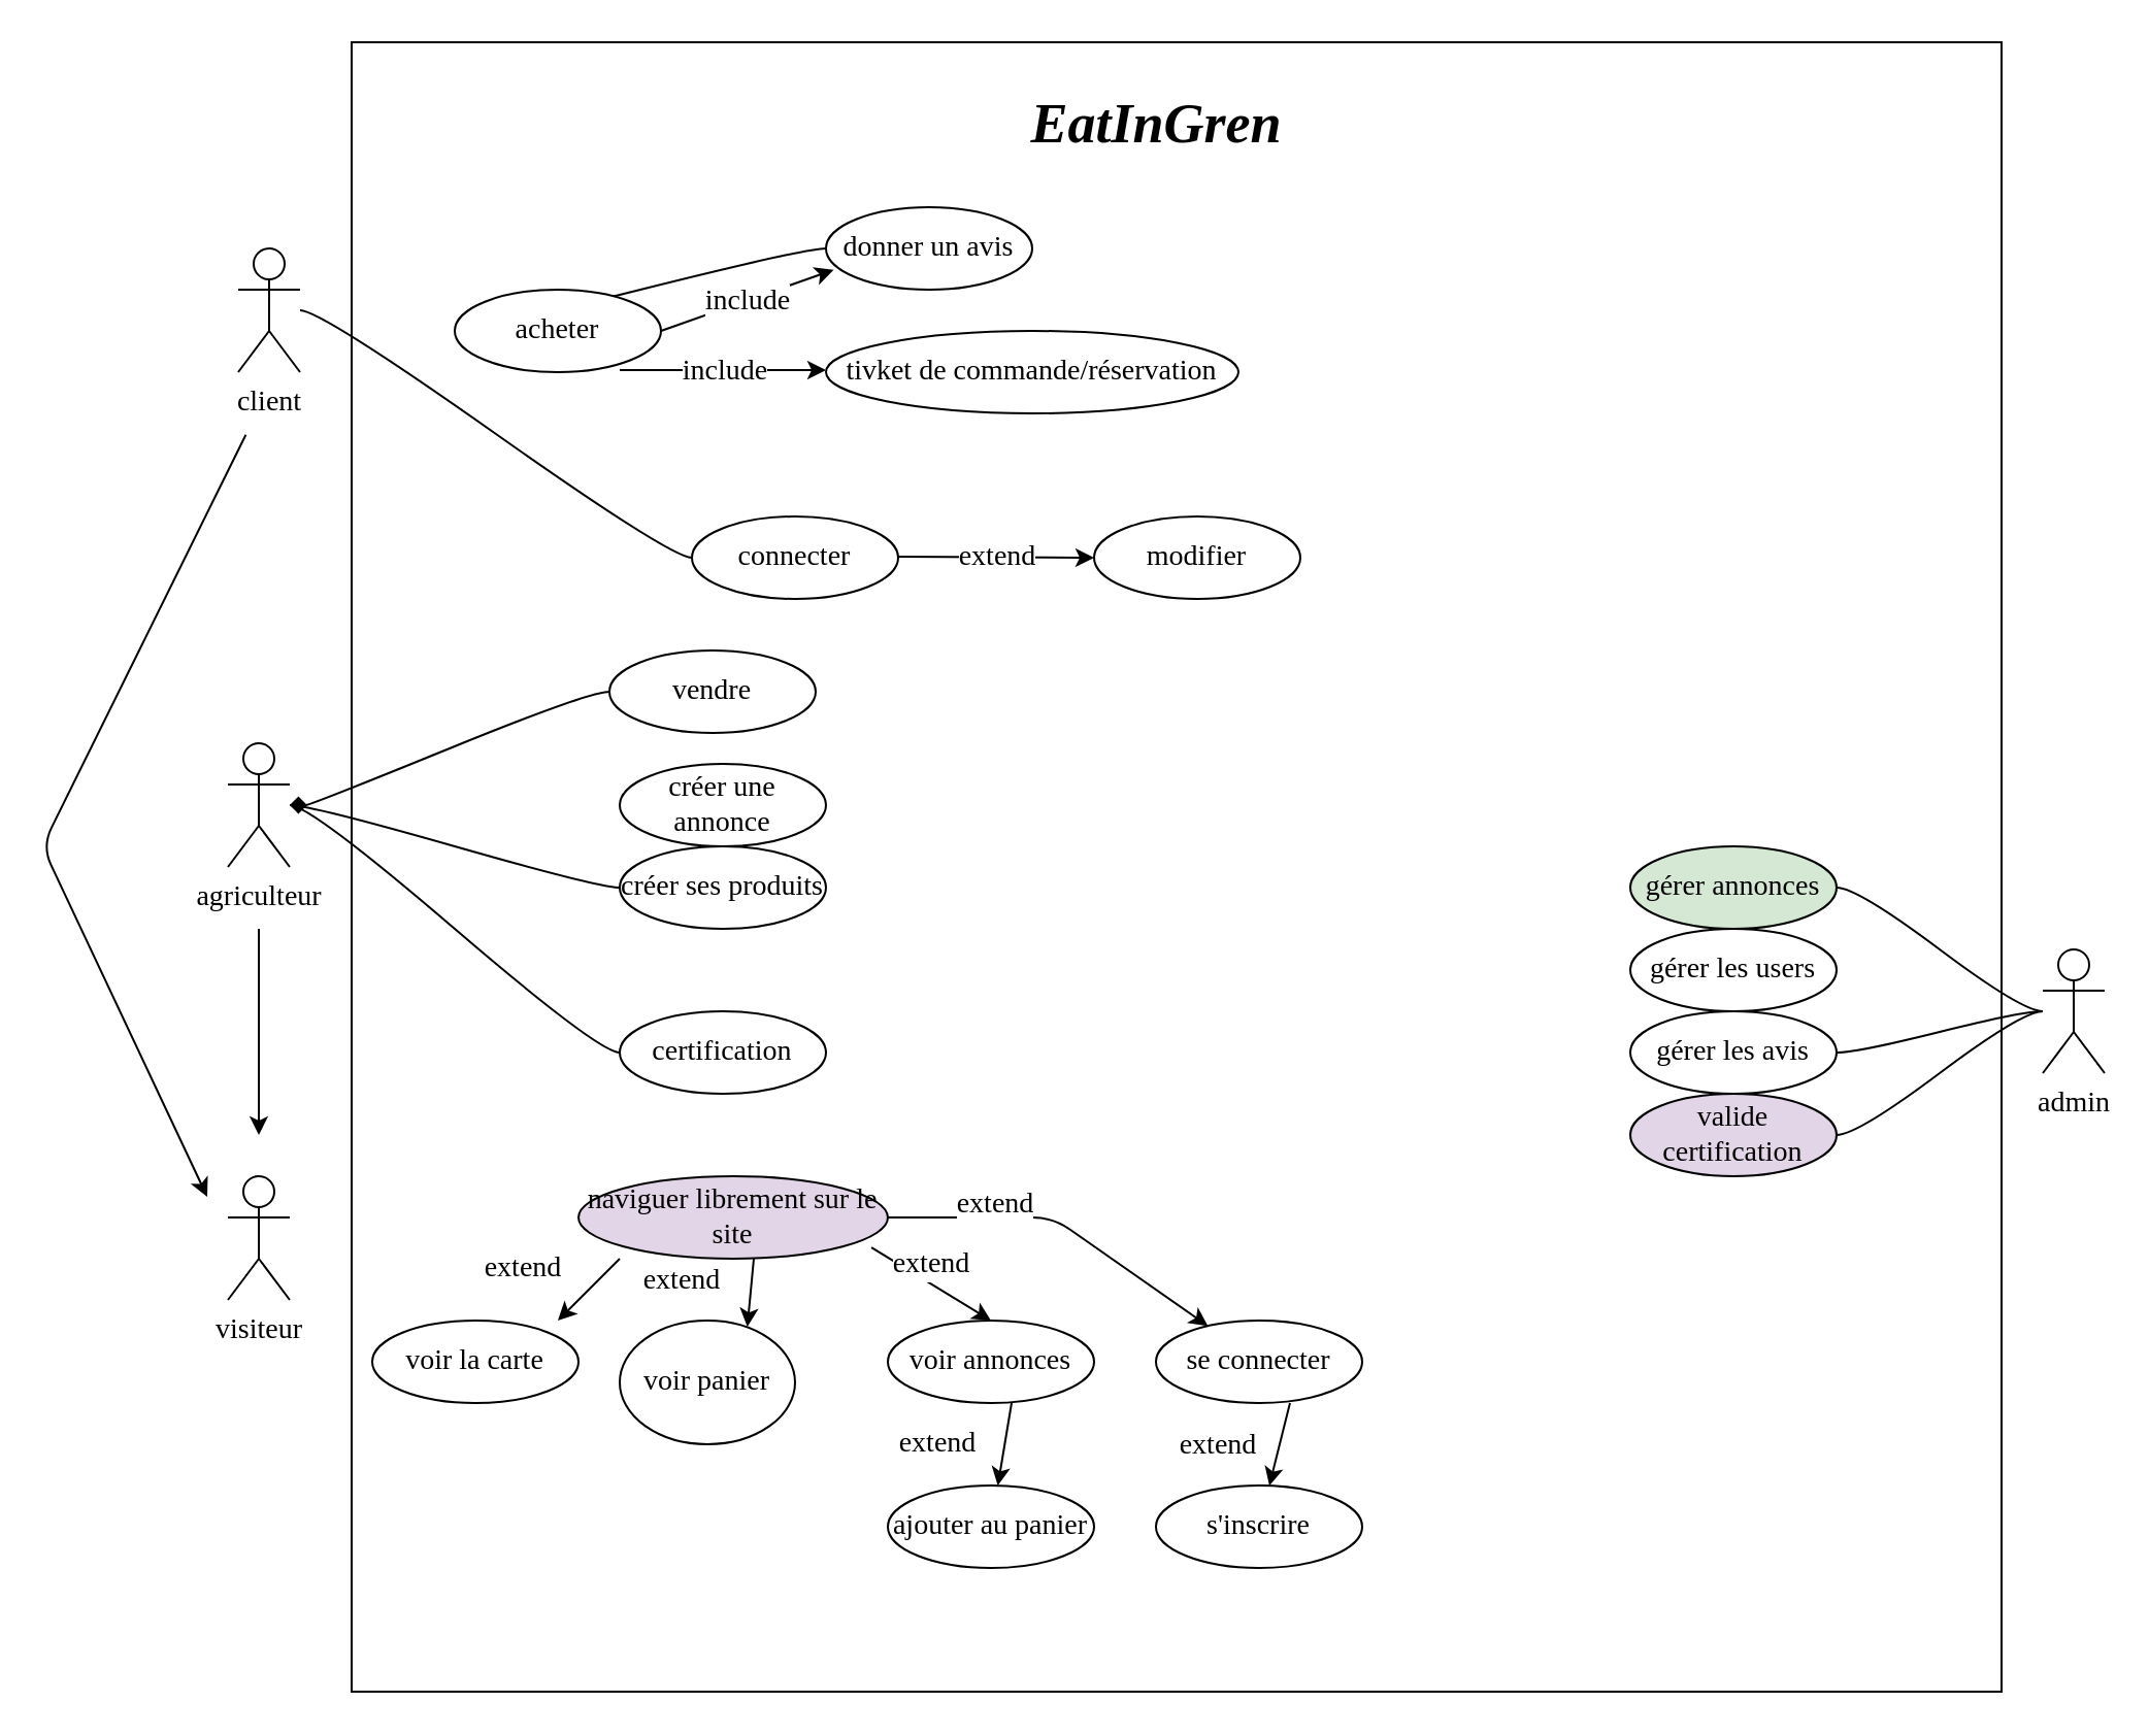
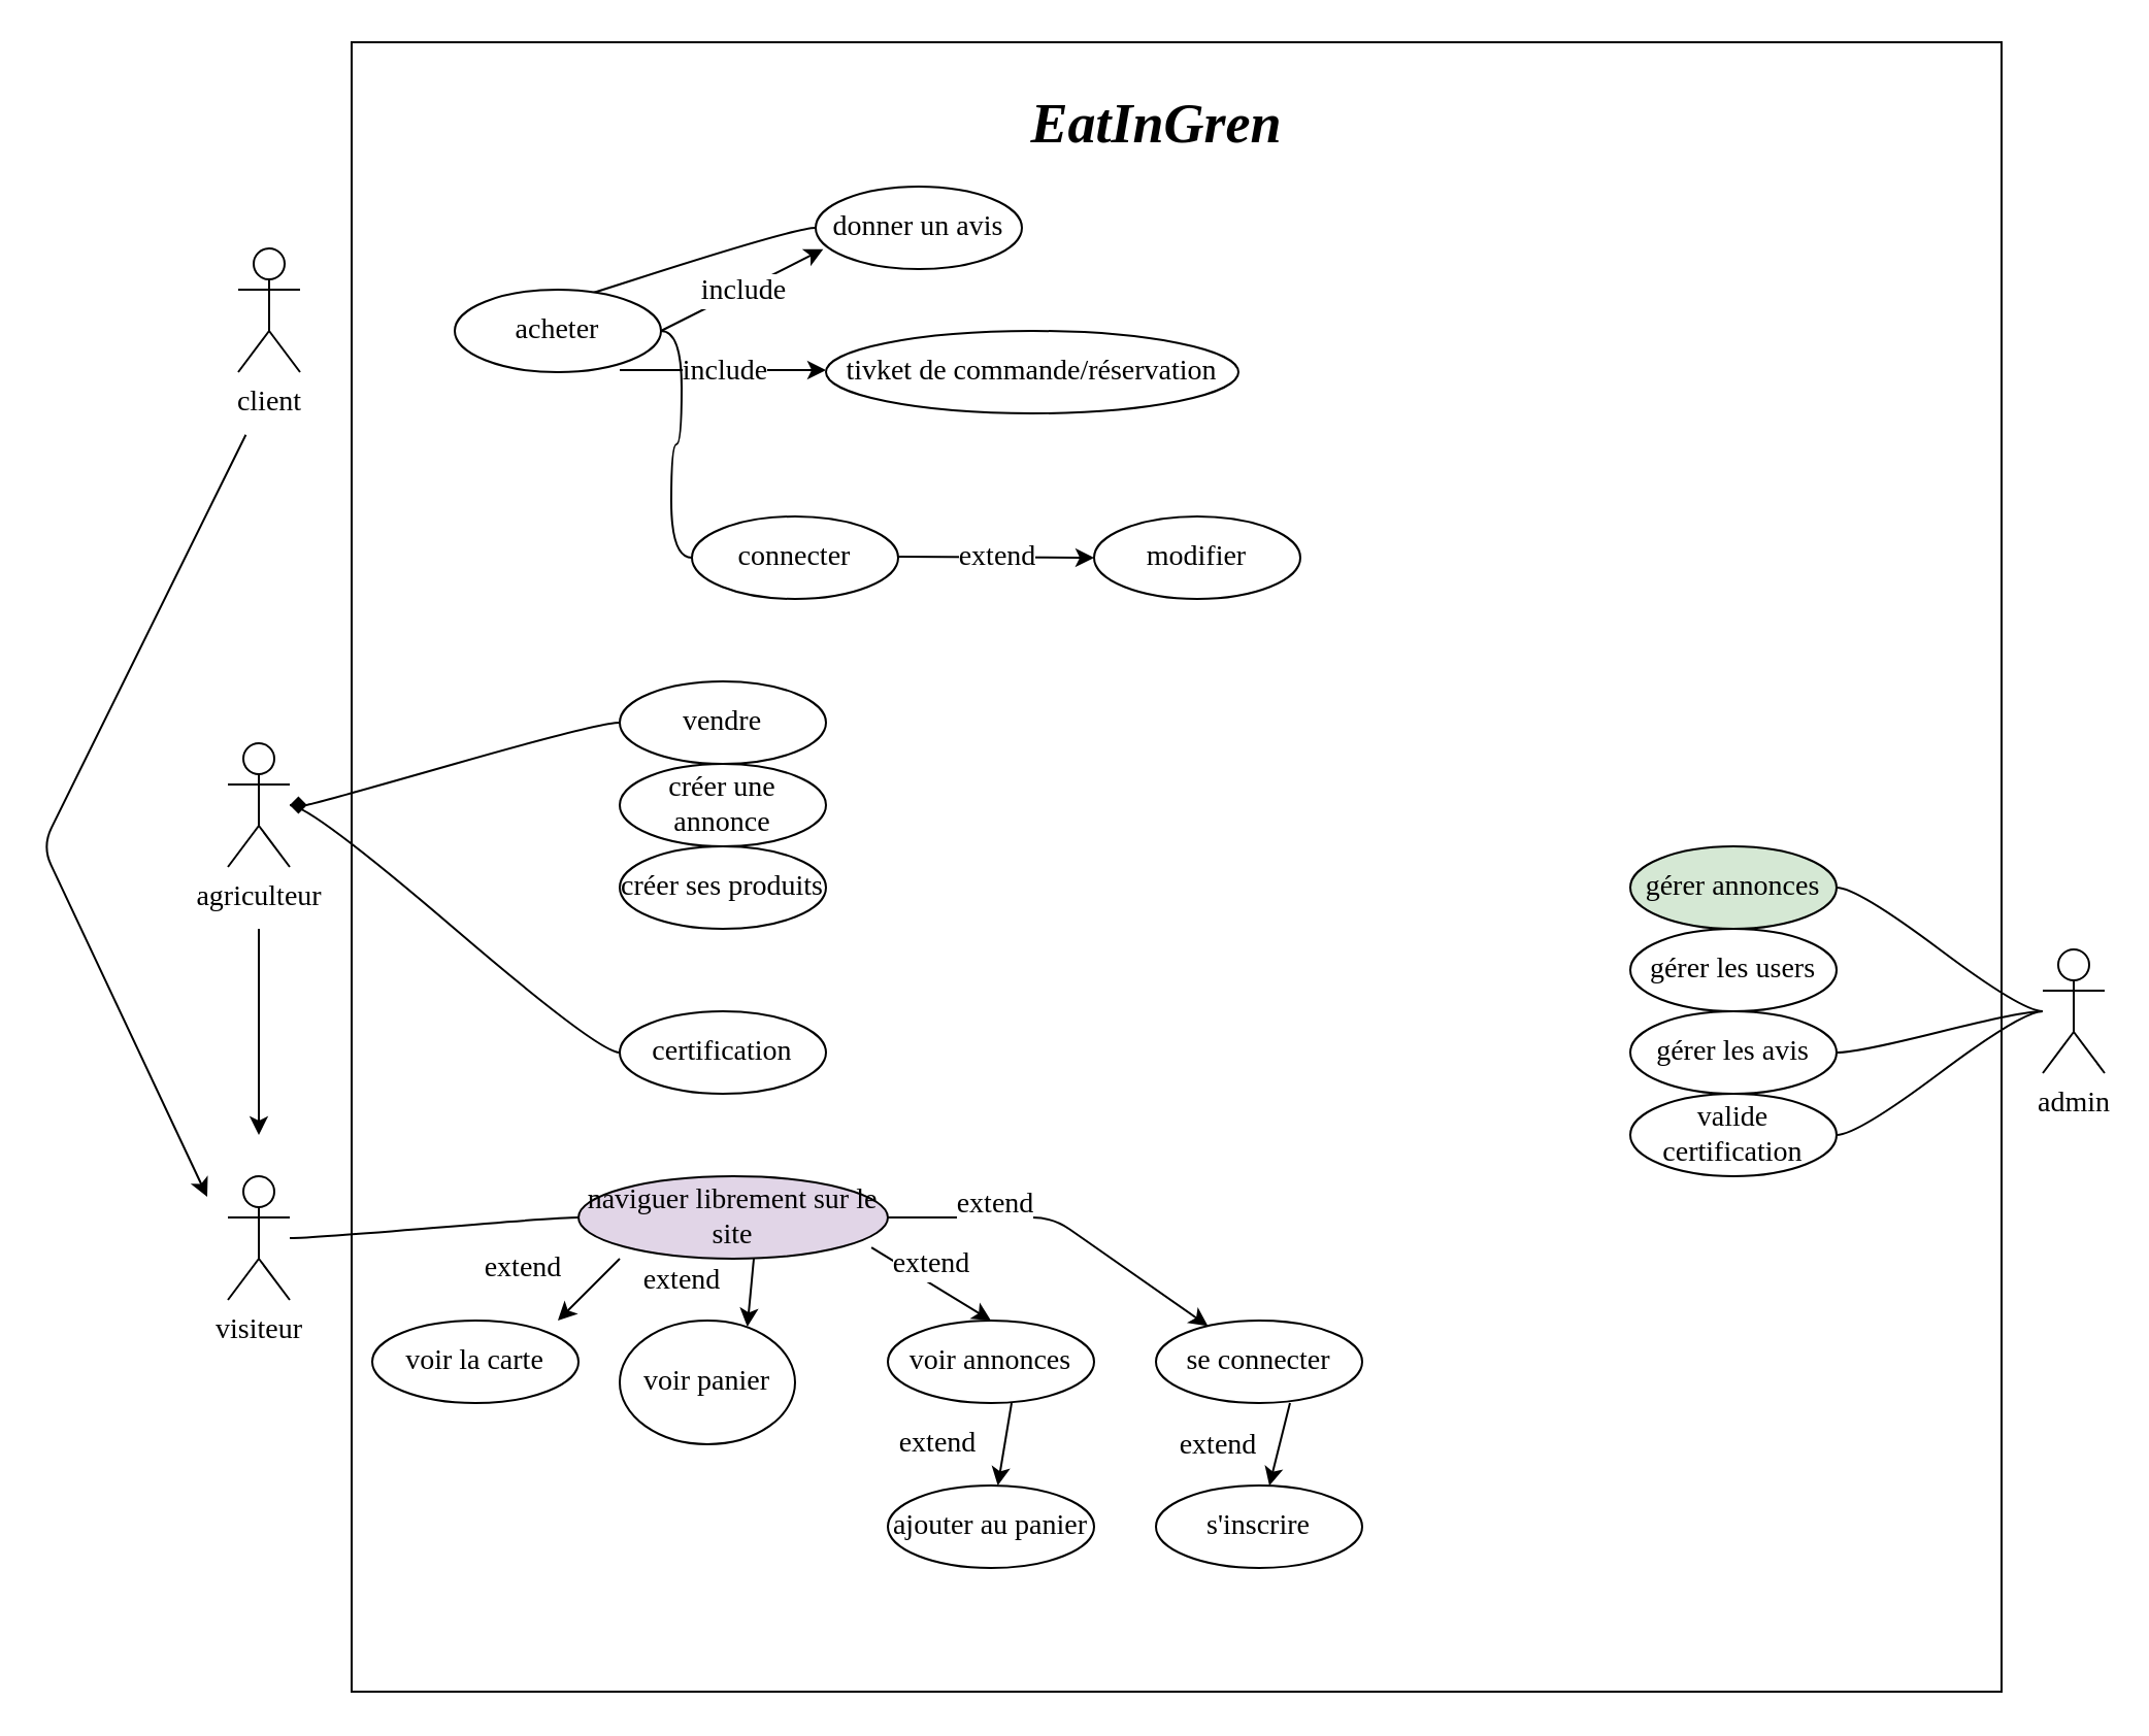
- <mxCell id="10" value="donner un avis" style="ellipse;whiteSpace=wrap;html=1;align=center;newEdgeStyle={&quot;edgeStyle&quot;:&quot;entityRelationEdgeStyle&quot;,&quot;startArrow&quot;:&quot;none&quot;,&quot;endArrow&quot;:&quot;none&quot;,&quot;segment&quot;:10,&quot;curved&quot;:1,&quot;sourcePerimeterSpacing&quot;:0,&quot;targetPerimeterSpacing&quot;:0};treeFolding=1;treeMoving=1;fontFamily=Comic Sans MS;fontSize=14;" vertex="1" parent="1"><mxGeometry x="400" y="100" width="100" height="40" as="geometry" /></mxCell>
+ <mxCell id="10" value="donner un avis" style="ellipse;whiteSpace=wrap;html=1;align=center;newEdgeStyle={&quot;edgeStyle&quot;:&quot;entityRelationEdgeStyle&quot;,&quot;startArrow&quot;:&quot;none&quot;,&quot;endArrow&quot;:&quot;none&quot;,&quot;segment&quot;:10,&quot;curved&quot;:1,&quot;sourcePerimeterSpacing&quot;:0,&quot;targetPerimeterSpacing&quot;:0};treeFolding=1;treeMoving=1;fontFamily=Comic Sans MS;fontSize=14;" vertex="1" parent="1"><mxGeometry x="395" y="90" width="100" height="40" as="geometry" /></mxCell>
- <mxCell id="16" style="edgeStyle=entityRelationEdgeStyle;html=1;startArrow=none;endArrow=none;segment=10;curved=1;sourcePerimeterSpacing=0;targetPerimeterSpacing=0;exitX=0;exitY=0.5;exitDx=0;exitDy=0;fontFamily=Comic Sans MS;fontSize=14;" edge="1" parent="1" source="17" target="5"><mxGeometry relative="1" as="geometry" /></mxCell>
+ <mxCell id="16" style="edgeStyle=entityRelationEdgeStyle;html=1;startArrow=none;endArrow=none;segment=10;curved=1;sourcePerimeterSpacing=0;targetPerimeterSpacing=0;exitX=0;exitY=0.5;exitDx=0;exitDy=0;fontFamily=Comic Sans MS;fontSize=14;" edge="1" parent="1" source="17" target="9"><mxGeometry relative="1" as="geometry" /></mxCell>
- <mxCell id="22" value="vendre" style="ellipse;whiteSpace=wrap;html=1;align=center;newEdgeStyle={&quot;edgeStyle&quot;:&quot;entityRelationEdgeStyle&quot;,&quot;startArrow&quot;:&quot;none&quot;,&quot;endArrow&quot;:&quot;none&quot;,&quot;segment&quot;:10,&quot;curved&quot;:1,&quot;sourcePerimeterSpacing&quot;:0,&quot;targetPerimeterSpacing&quot;:0};treeFolding=1;treeMoving=1;fontFamily=Comic Sans MS;fontSize=14;" vertex="1" parent="1"><mxGeometry x="295" y="315" width="100" height="40" as="geometry" /></mxCell>
+ <mxCell id="22" value="vendre" style="ellipse;whiteSpace=wrap;html=1;align=center;newEdgeStyle={&quot;edgeStyle&quot;:&quot;entityRelationEdgeStyle&quot;,&quot;startArrow&quot;:&quot;none&quot;,&quot;endArrow&quot;:&quot;none&quot;,&quot;segment&quot;:10,&quot;curved&quot;:1,&quot;sourcePerimeterSpacing&quot;:0,&quot;targetPerimeterSpacing&quot;:0};treeFolding=1;treeMoving=1;fontFamily=Comic Sans MS;fontSize=14;" vertex="1" parent="1"><mxGeometry x="300" y="330" width="100" height="40" as="geometry" /></mxCell>
- <mxCell id="24" style="edgeStyle=entityRelationEdgeStyle;html=1;startArrow=none;endArrow=none;segment=10;curved=1;sourcePerimeterSpacing=0;targetPerimeterSpacing=0;exitX=0;exitY=0.5;exitDx=0;exitDy=0;fontFamily=Comic Sans MS;fontSize=14;" edge="1" parent="1" source="25" target="6"><mxGeometry relative="1" as="geometry" /></mxCell>
- <mxCell id="55" value="valide certification" style="ellipse;whiteSpace=wrap;html=1;align=center;newEdgeStyle={&quot;edgeStyle&quot;:&quot;entityRelationEdgeStyle&quot;,&quot;startArrow&quot;:&quot;none&quot;,&quot;endArrow&quot;:&quot;none&quot;,&quot;segment&quot;:10,&quot;curved&quot;:1,&quot;sourcePerimeterSpacing&quot;:0,&quot;targetPerimeterSpacing&quot;:0};treeFolding=1;treeMoving=1;fontFamily=Comic Sans MS;fontSize=14;fillColor=#e1d5e7;" vertex="1" parent="1"><mxGeometry x="790" y="530" width="100" height="40" as="geometry" /></mxCell>
+ <mxCell id="55" value="valide certification" style="ellipse;whiteSpace=wrap;html=1;align=center;newEdgeStyle={&quot;edgeStyle&quot;:&quot;entityRelationEdgeStyle&quot;,&quot;startArrow&quot;:&quot;none&quot;,&quot;endArrow&quot;:&quot;none&quot;,&quot;segment&quot;:10,&quot;curved&quot;:1,&quot;sourcePerimeterSpacing&quot;:0,&quot;targetPerimeterSpacing&quot;:0};treeFolding=1;treeMoving=1;fontFamily=Comic Sans MS;fontSize=14;" vertex="1" parent="1"><mxGeometry x="790" y="530" width="100" height="40" as="geometry" /></mxCell>
+ <mxCell id="28" style="edgeStyle=entityRelationEdgeStyle;html=1;startArrow=none;endArrow=none;segment=10;curved=1;sourcePerimeterSpacing=0;targetPerimeterSpacing=0;exitX=0;exitY=0.5;exitDx=0;exitDy=0;fontFamily=Comic Sans MS;fontSize=14;" edge="1" parent="1" source="29" target="7"><mxGeometry relative="1" as="geometry" /></mxCell>
